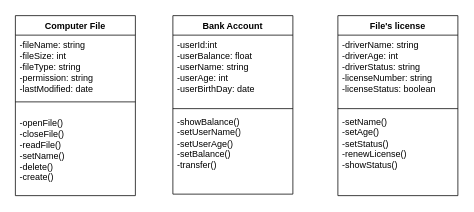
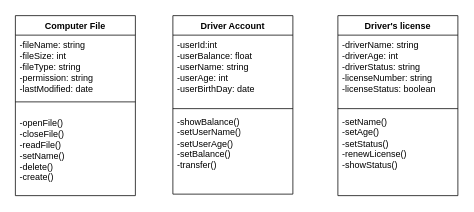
- <mxCell id="6" value="Bank Account" style="swimlane;fontStyle=1;align=center;verticalAlign=top;childLayout=stackLayout;horizontal=1;startSize=26;horizontalStack=0;resizeParent=1;resizeParentMax=0;resizeLast=0;collapsible=1;marginBottom=0;whiteSpace=wrap;html=1;" vertex="1" parent="1"><mxGeometry x="230" y="20" width="160" height="238" as="geometry" /></mxCell>
+ <mxCell id="6" value="Driver Account" style="swimlane;fontStyle=1;align=center;verticalAlign=top;childLayout=stackLayout;horizontal=1;startSize=26;horizontalStack=0;resizeParent=1;resizeParentMax=0;resizeLast=0;collapsible=1;marginBottom=0;whiteSpace=wrap;html=1;" vertex="1" parent="1"><mxGeometry x="230" y="20" width="160" height="238" as="geometry" /></mxCell>
- <mxCell id="10" value="File's license" style="swimlane;fontStyle=1;align=center;verticalAlign=top;childLayout=stackLayout;horizontal=1;startSize=26;horizontalStack=0;resizeParent=1;resizeParentMax=0;resizeLast=0;collapsible=1;marginBottom=0;whiteSpace=wrap;html=1;" vertex="1" parent="1"><mxGeometry x="450" y="20" width="160" height="240" as="geometry" /></mxCell>
+ <mxCell id="10" value="Driver's license" style="swimlane;fontStyle=1;align=center;verticalAlign=top;childLayout=stackLayout;horizontal=1;startSize=26;horizontalStack=0;resizeParent=1;resizeParentMax=0;resizeLast=0;collapsible=1;marginBottom=0;whiteSpace=wrap;html=1;" vertex="1" parent="1"><mxGeometry x="450" y="20" width="160" height="240" as="geometry" /></mxCell>
